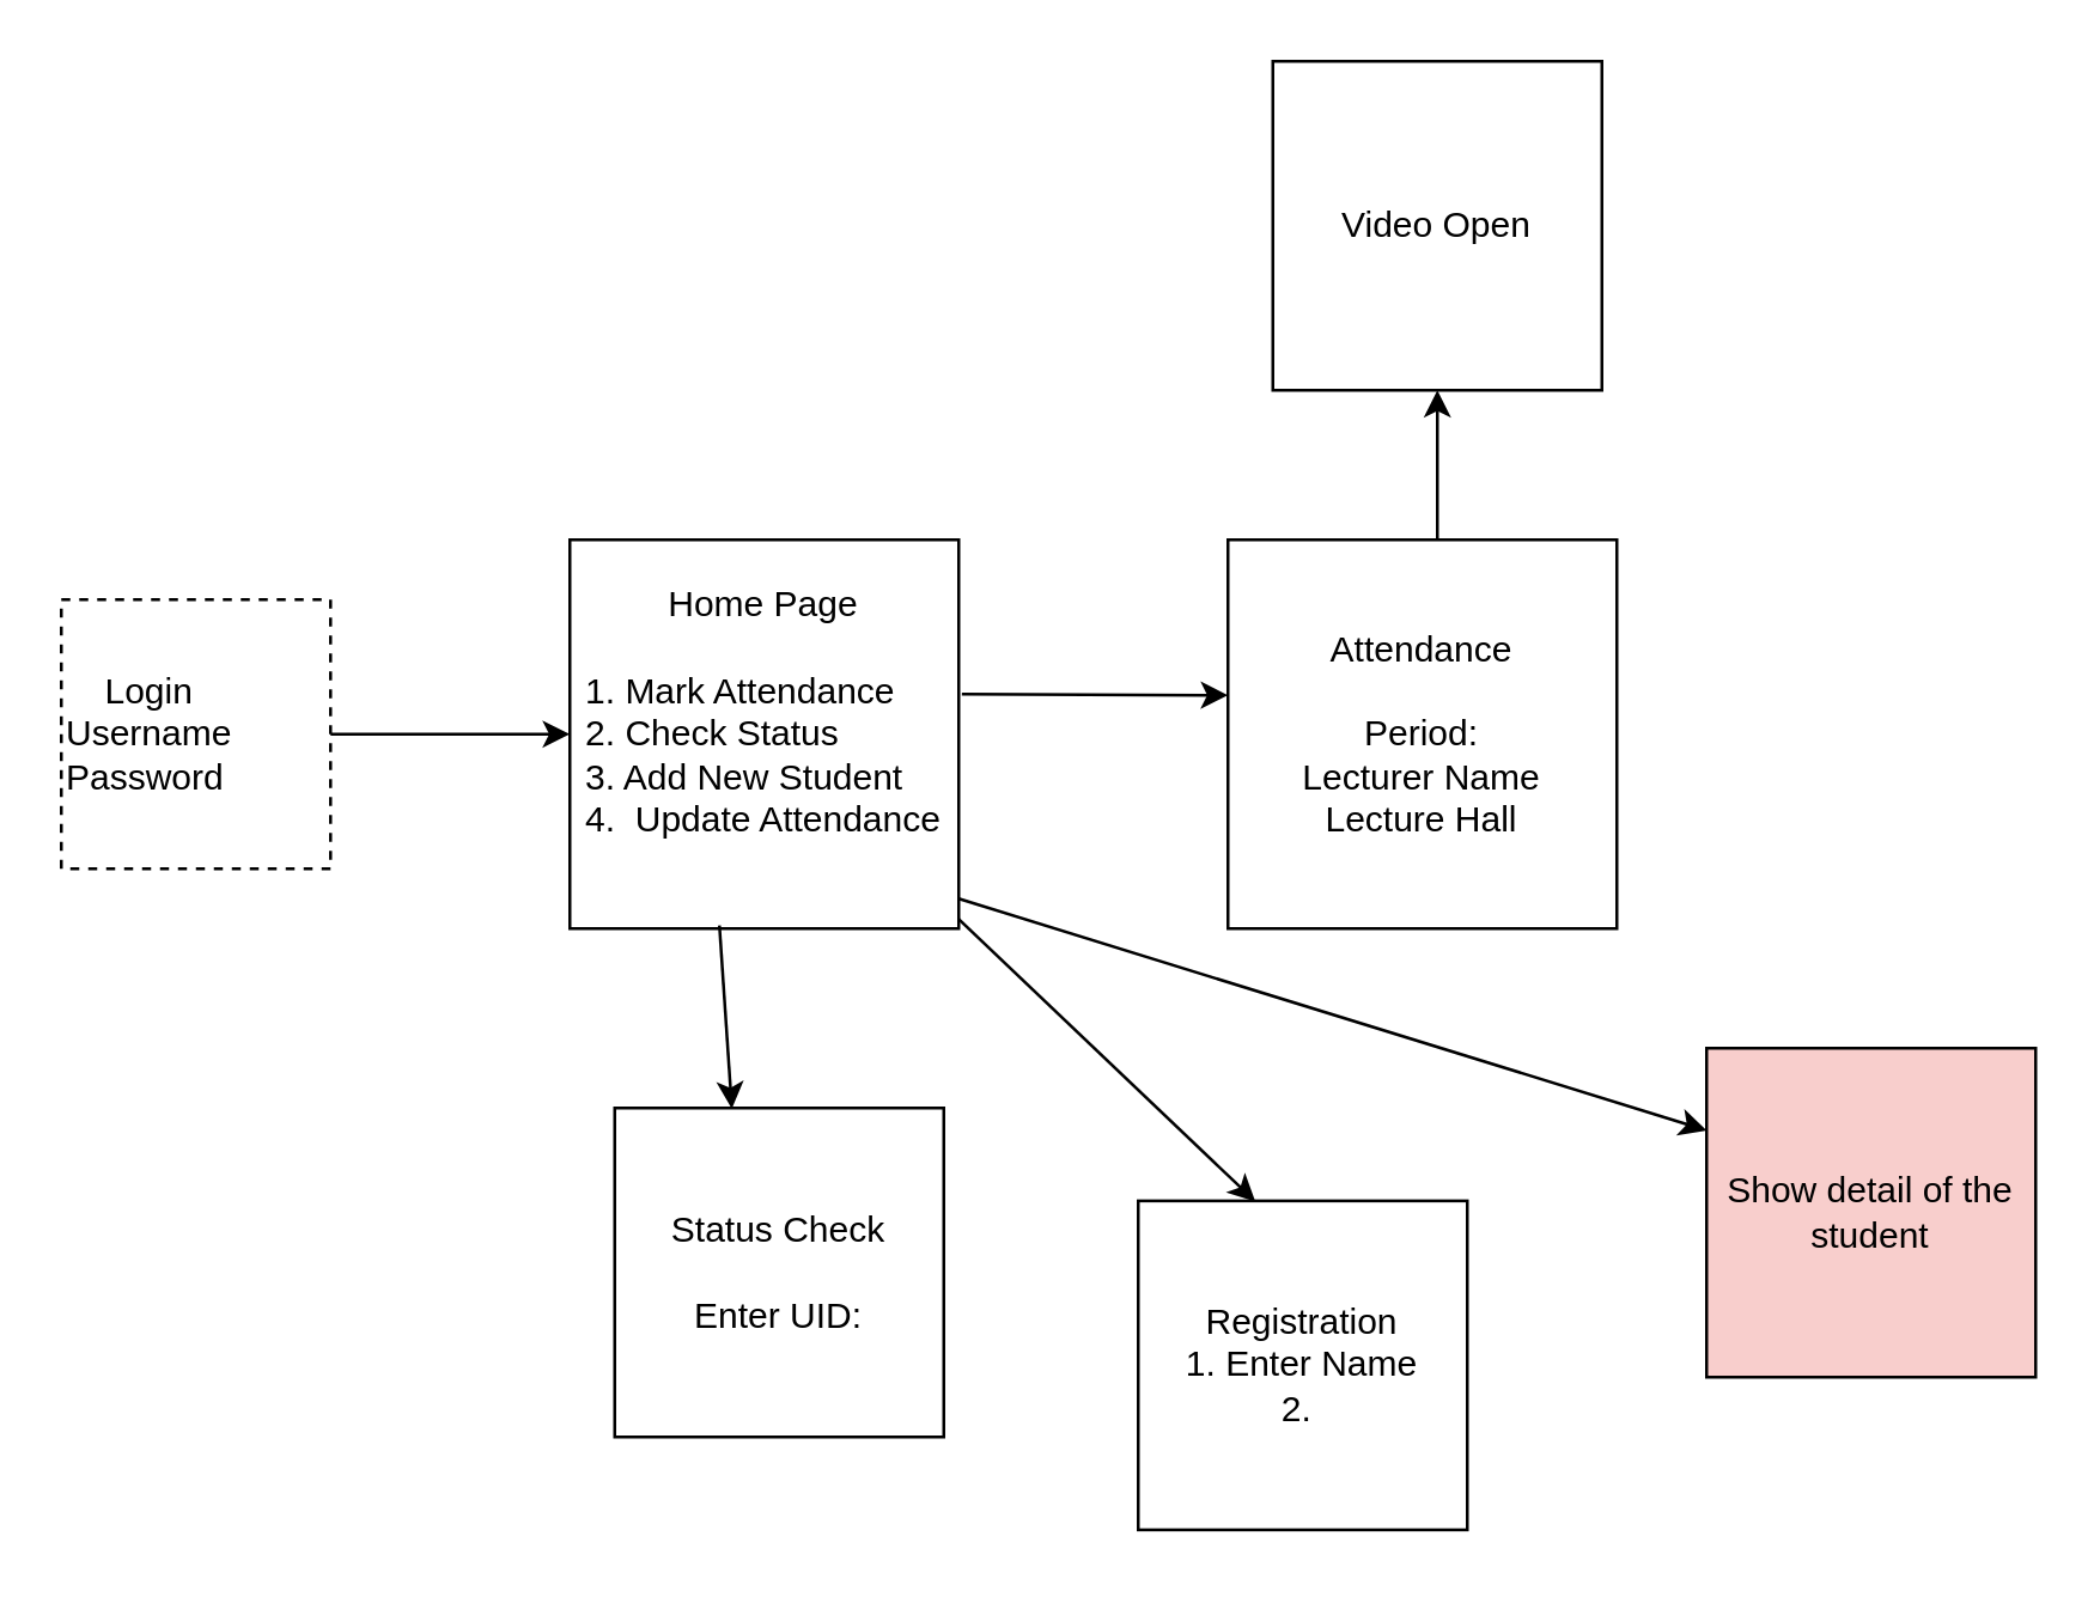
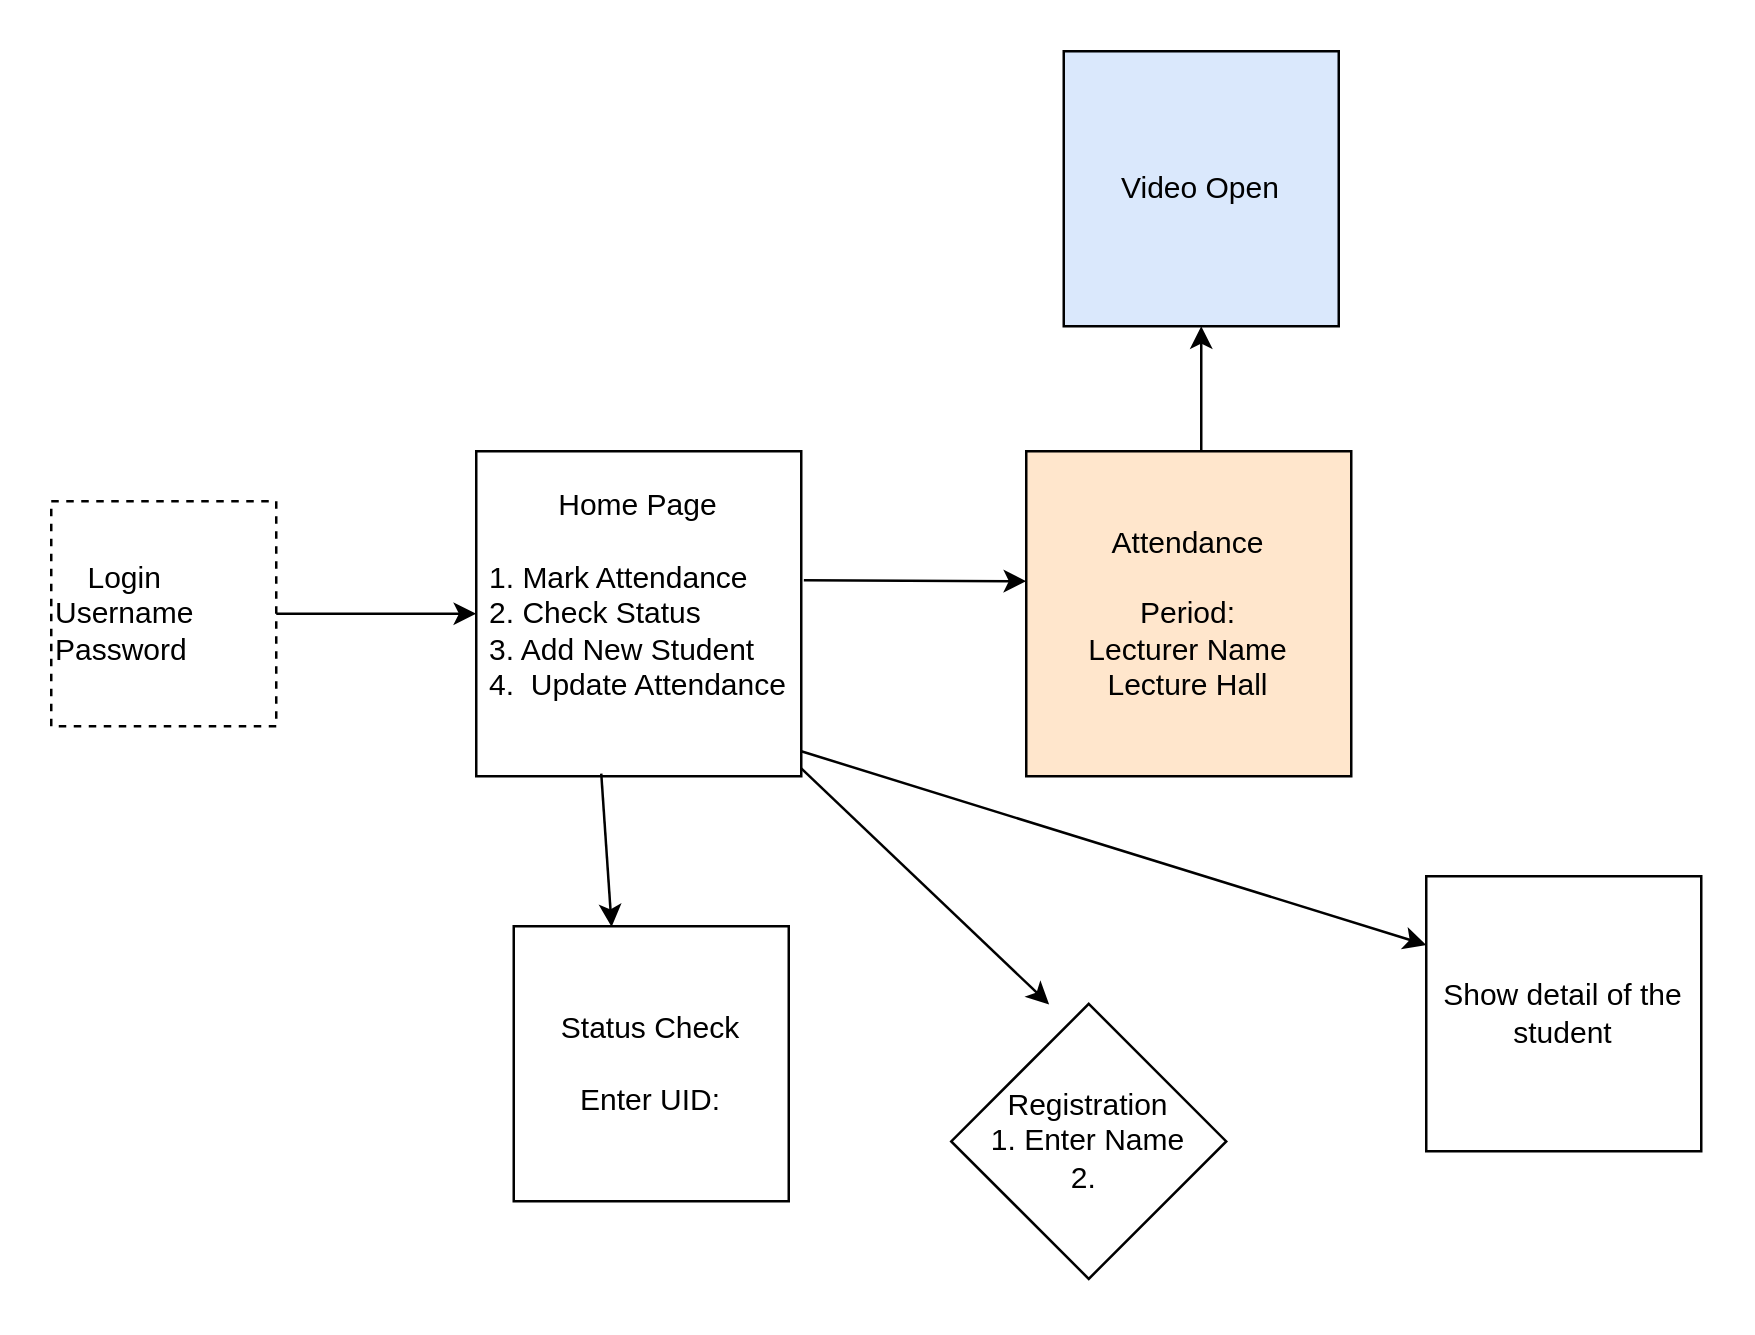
- <mxCell id="8" value="Video Open" style="whiteSpace=wrap;html=1;aspect=fixed;" vertex="1" parent="1"><mxGeometry x="425" y="20" width="110" height="110" as="geometry" /></mxCell>
+ <mxCell id="8" value="Video Open" style="whiteSpace=wrap;html=1;aspect=fixed;fillColor=#dae8fc;" vertex="1" parent="1"><mxGeometry x="425" y="20" width="110" height="110" as="geometry" /></mxCell>
- <mxCell id="6" value="Attendance&lt;br&gt;&lt;br&gt;Period:&lt;br&gt;Lecturer Name&lt;br&gt;Lecture Hall&lt;br&gt;" style="whiteSpace=wrap;html=1;aspect=fixed;" vertex="1" parent="1"><mxGeometry x="410" y="180" width="130" height="130" as="geometry" /></mxCell>
+ <mxCell id="6" value="Attendance&lt;br&gt;&lt;br&gt;Period:&lt;br&gt;Lecturer Name&lt;br&gt;Lecture Hall&lt;br&gt;" style="whiteSpace=wrap;html=1;aspect=fixed;fillColor=#ffe6cc;" vertex="1" parent="1"><mxGeometry x="410" y="180" width="130" height="130" as="geometry" /></mxCell>
- <mxCell id="13" value="Show detail of the student" style="whiteSpace=wrap;html=1;aspect=fixed;fillColor=#f8cecc;" vertex="1" parent="1"><mxGeometry x="570" y="350" width="110" height="110" as="geometry" /></mxCell>
+ <mxCell id="13" value="Show detail of the student" style="whiteSpace=wrap;html=1;aspect=fixed;" vertex="1" parent="1"><mxGeometry x="570" y="350" width="110" height="110" as="geometry" /></mxCell>
- <mxCell id="11" value="Registration&lt;br&gt;1. Enter Name&lt;br&gt;2.&amp;nbsp;" style="whiteSpace=wrap;html=1;aspect=fixed;" vertex="1" parent="1"><mxGeometry x="380" y="401.05" width="110" height="110" as="geometry" /></mxCell>
+ <mxCell id="11" value="Registration&lt;br&gt;1. Enter Name&lt;br&gt;2.&amp;nbsp;" style="rhombus;whiteSpace=wrap;html=1;aspect=fixed;" vertex="1" parent="1"><mxGeometry x="380" y="401.05" width="110" height="110" as="geometry" /></mxCell>
